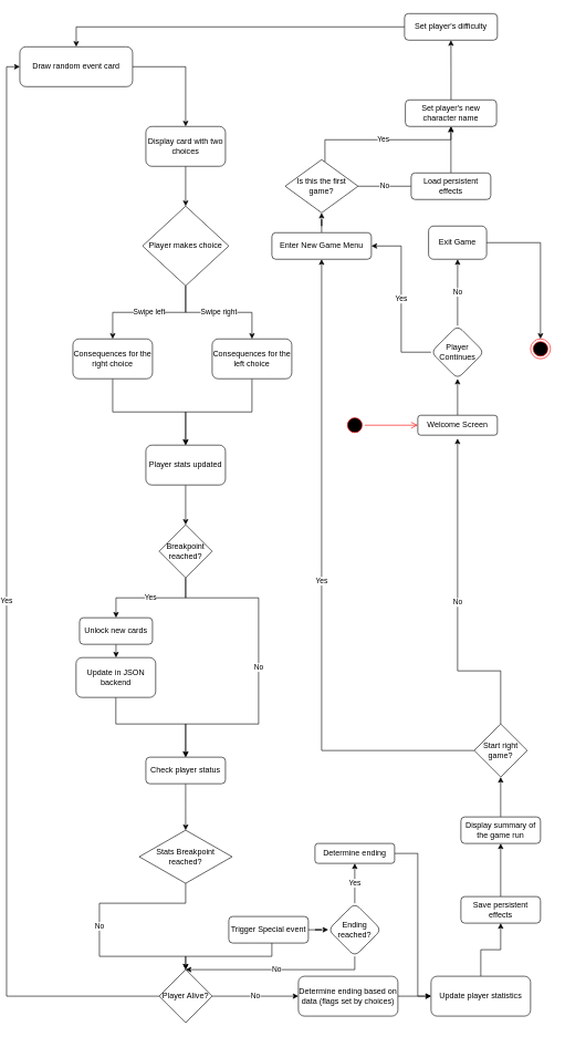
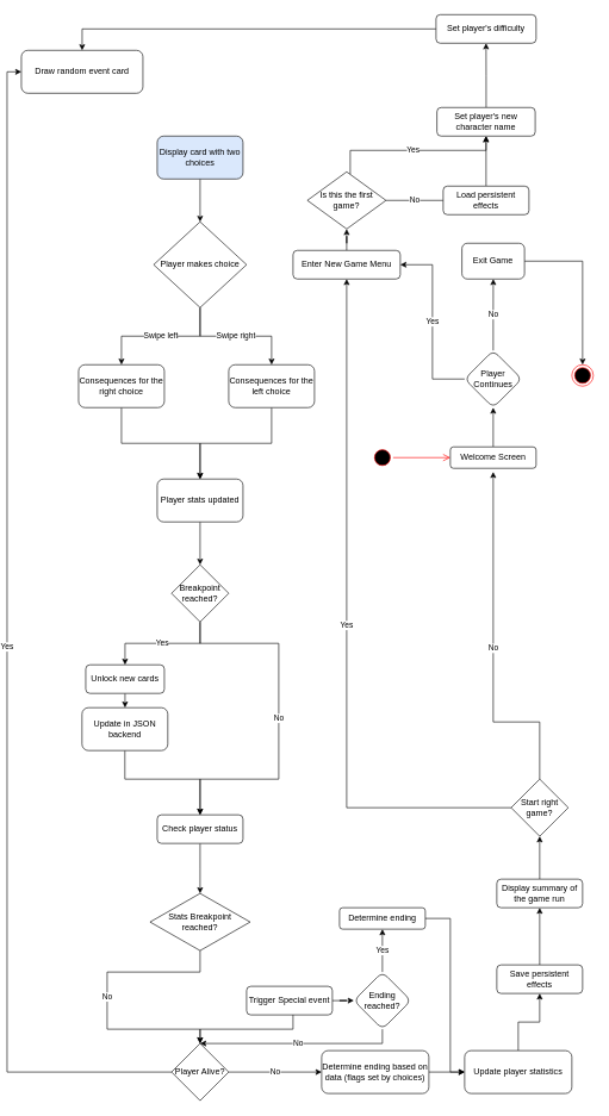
- <mxCell id="2" style="edgeStyle=orthogonalEdgeStyle;rounded=0;orthogonalLoop=1;jettySize=auto;html=1;exitX=1;exitY=0.5;exitDx=0;exitDy=0;" edge="1" parent="1" source="3" target="5"><mxGeometry relative="1" as="geometry"><mxPoint x="270" y="220" as="targetPoint" /></mxGeometry></mxCell>
- <mxCell id="5" value="Display card with two choices" style="rounded=1;whiteSpace=wrap;html=1;" vertex="1" parent="1"><mxGeometry x="210" y="190" width="120" height="60" as="geometry" /></mxCell>
+ <mxCell id="5" value="Display card with two choices" style="rounded=1;whiteSpace=wrap;html=1;fillColor=#dae8fc;" vertex="1" parent="1"><mxGeometry x="210" y="190" width="120" height="60" as="geometry" /></mxCell>
